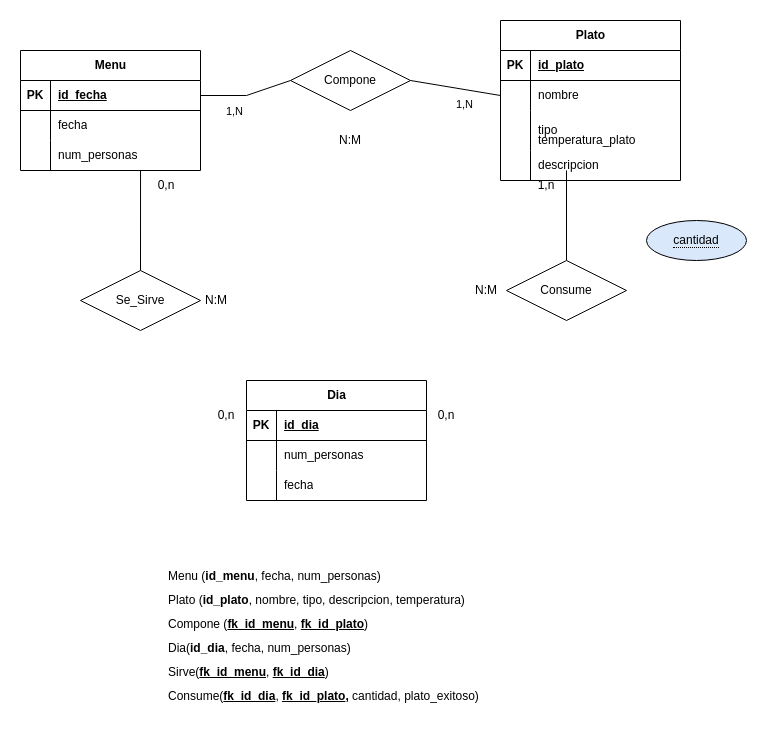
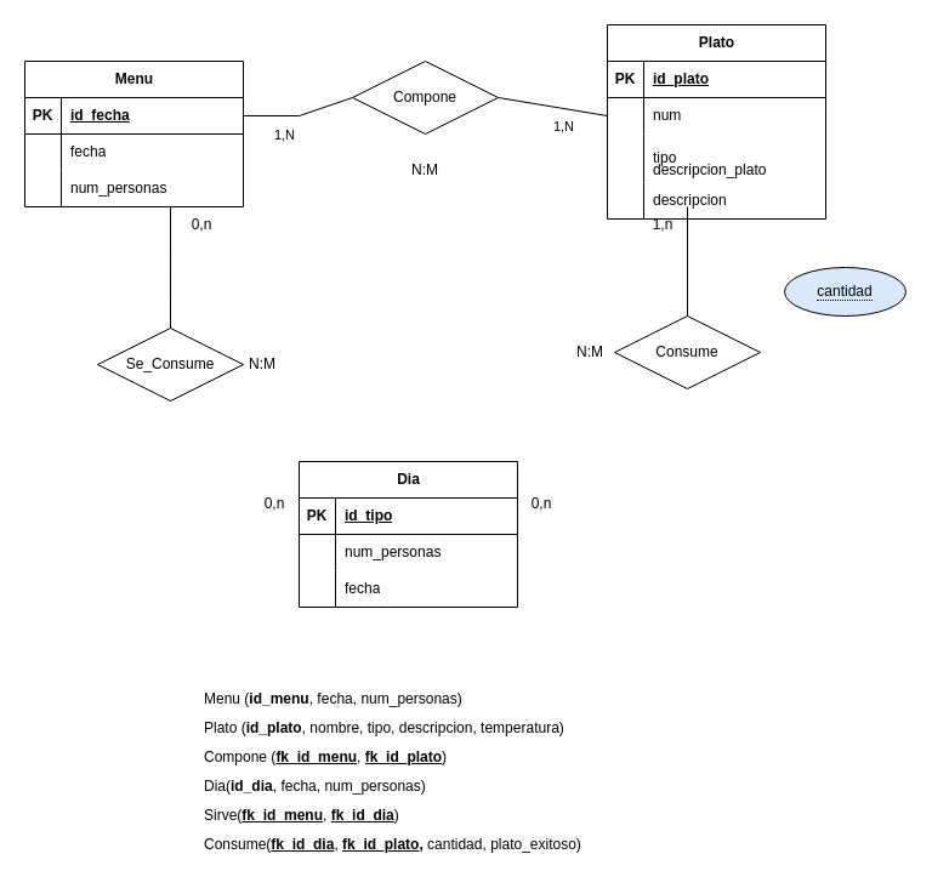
- <mxCell id="18" value="nombre" style="shape=partialRectangle;connectable=0;fillColor=none;top=0;left=0;bottom=0;right=0;align=left;spacingLeft=6;overflow=hidden;whiteSpace=wrap;html=1;" parent="16" vertex="1"><mxGeometry x="30" width="150" height="30" as="geometry"><mxRectangle width="150" height="30" as="alternateBounds" /></mxGeometry></mxCell>
+ <mxCell id="18" value="num" style="shape=partialRectangle;connectable=0;fillColor=none;top=0;left=0;bottom=0;right=0;align=left;spacingLeft=6;overflow=hidden;whiteSpace=wrap;html=1;" parent="16" vertex="1"><mxGeometry x="30" width="150" height="30" as="geometry"><mxRectangle width="150" height="30" as="alternateBounds" /></mxGeometry></mxCell>
- <mxCell id="53" value="temperatura_plato" style="shape=partialRectangle;connectable=0;fillColor=none;top=0;left=0;bottom=0;right=0;align=left;spacingLeft=6;overflow=hidden;whiteSpace=wrap;html=1;" parent="1" vertex="1"><mxGeometry x="529.5" y="125" width="121" height="30" as="geometry"><mxRectangle width="150" height="30" as="alternateBounds" /></mxGeometry></mxCell>
+ <mxCell id="53" value="descripcion_plato" style="shape=partialRectangle;connectable=0;fillColor=none;top=0;left=0;bottom=0;right=0;align=left;spacingLeft=6;overflow=hidden;whiteSpace=wrap;html=1;" parent="1" vertex="1"><mxGeometry x="529.5" y="125" width="121" height="30" as="geometry"><mxRectangle width="150" height="30" as="alternateBounds" /></mxGeometry></mxCell>
- <mxCell id="42" value="Se_Sirve" style="shape=rhombus;perimeter=rhombusPerimeter;whiteSpace=wrap;html=1;align=center;" parent="1" vertex="1"><mxGeometry x="80" y="270" width="120" height="60" as="geometry" /></mxCell>
+ <mxCell id="42" value="Se_Consume" style="shape=rhombus;perimeter=rhombusPerimeter;whiteSpace=wrap;html=1;align=center;" parent="1" vertex="1"><mxGeometry x="80" y="270" width="120" height="60" as="geometry" /></mxCell>
- <mxCell id="35" value="id_dia" style="shape=partialRectangle;connectable=0;fillColor=none;top=0;left=0;bottom=0;right=0;align=left;spacingLeft=6;fontStyle=5;overflow=hidden;whiteSpace=wrap;html=1;" parent="33" vertex="1"><mxGeometry x="30" width="150" height="30" as="geometry"><mxRectangle width="150" height="30" as="alternateBounds" /></mxGeometry></mxCell>
+ <mxCell id="35" value="id_tipo" style="shape=partialRectangle;connectable=0;fillColor=none;top=0;left=0;bottom=0;right=0;align=left;spacingLeft=6;fontStyle=5;overflow=hidden;whiteSpace=wrap;html=1;" parent="33" vertex="1"><mxGeometry x="30" width="150" height="30" as="geometry"><mxRectangle width="150" height="30" as="alternateBounds" /></mxGeometry></mxCell>
